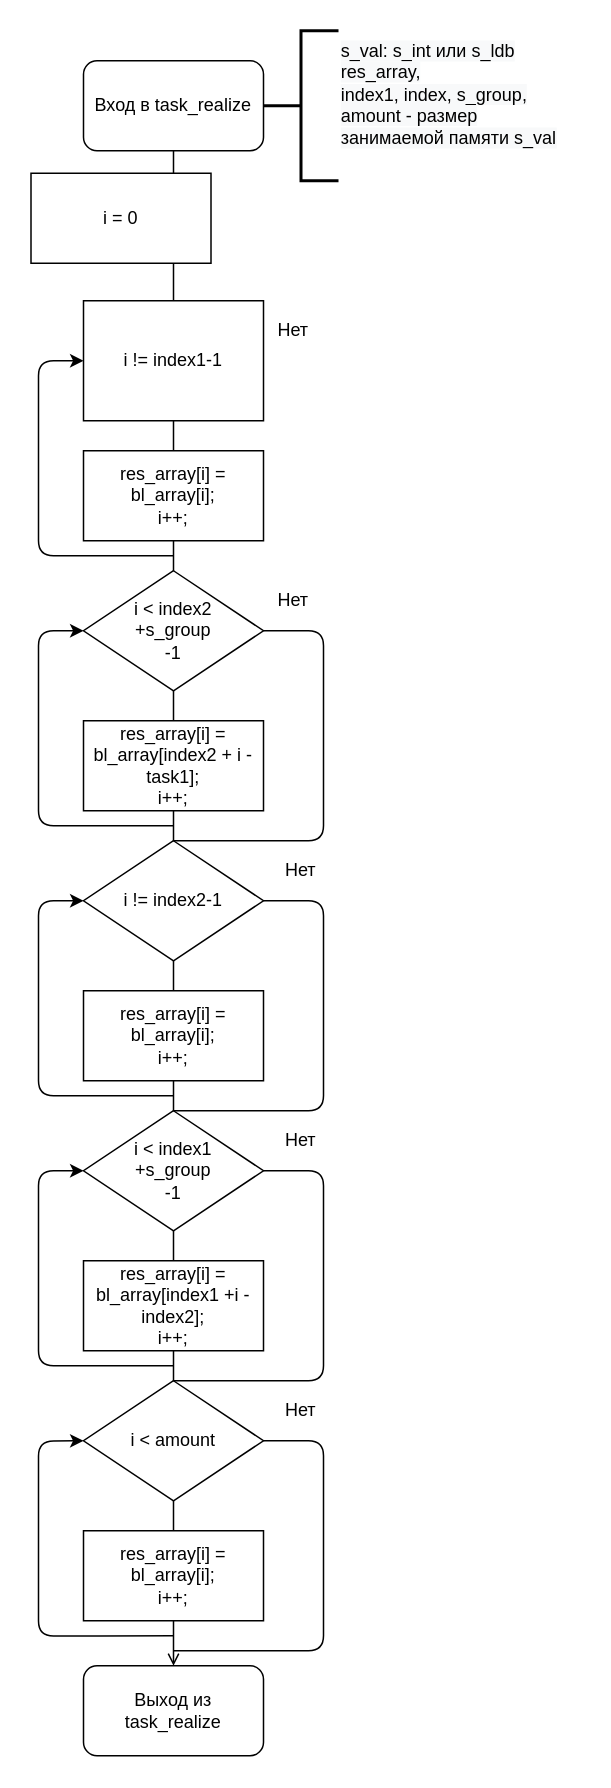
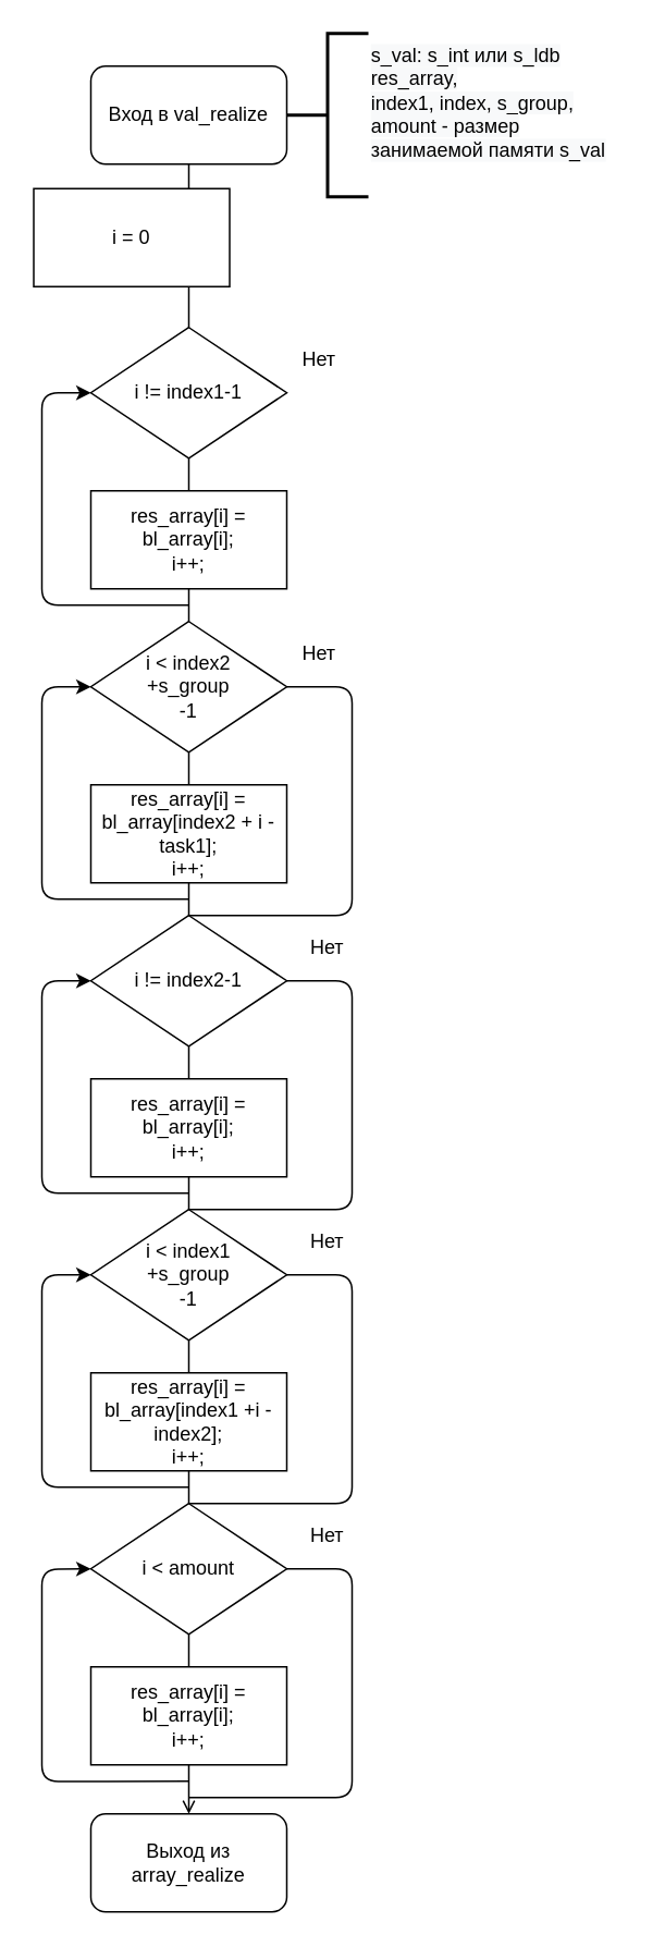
- <mxCell id="3" value="Вход в task_realize" style="rounded=1;whiteSpace=wrap;html=1;" vertex="1" parent="1"><mxGeometry x="55" width="120" height="60" as="geometry" y="40" /></mxCell>
+ <mxCell id="3" value="Вход в val_realize" style="rounded=1;whiteSpace=wrap;html=1;" vertex="1" parent="1"><mxGeometry x="55" width="120" height="60" as="geometry" y="40" /></mxCell>
- <mxCell id="4" value="i != index1-1" style="whiteSpace=wrap;html=1;rounded=0;" vertex="1" parent="1"><mxGeometry x="55" y="200" width="120" height="80" as="geometry" /></mxCell>
+ <mxCell id="4" value="i != index1-1" style="rhombus;whiteSpace=wrap;html=1;" vertex="1" parent="1"><mxGeometry x="55" y="200" width="120" height="80" as="geometry" /></mxCell>
- <mxCell id="17" value="Выход из task_realize" style="rounded=1;whiteSpace=wrap;html=1;" vertex="1" parent="1"><mxGeometry x="55" y="1110" width="120" height="60" as="geometry" /></mxCell>
+ <mxCell id="17" value="Выход из array_realize" style="rounded=1;whiteSpace=wrap;html=1;" vertex="1" parent="1"><mxGeometry x="55" y="1110" width="120" height="60" as="geometry" /></mxCell>
